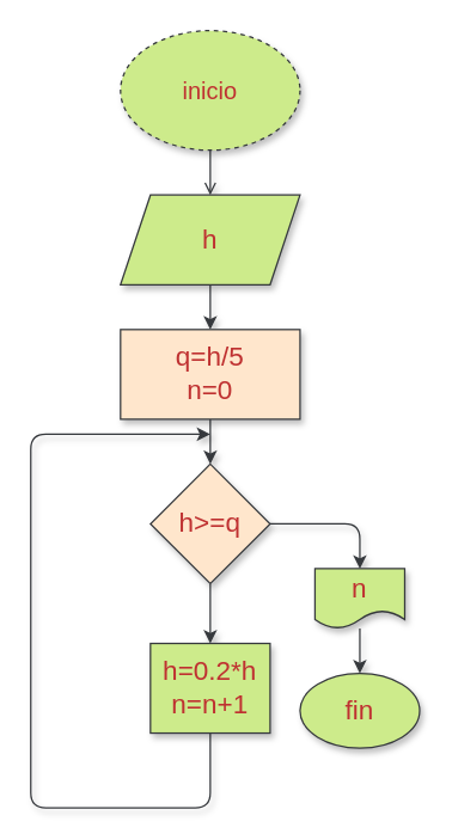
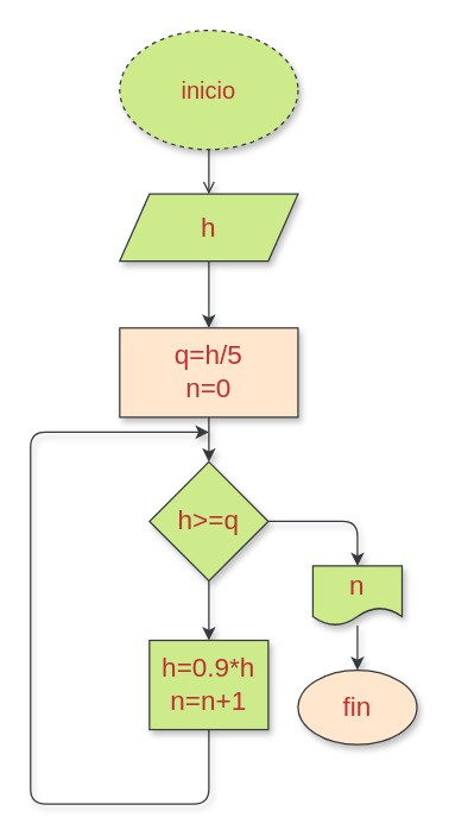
- <mxCell id="5" value="h" style="shape=parallelogram;perimeter=parallelogramPerimeter;whiteSpace=wrap;html=1;fixedSize=1;fontSize=18;fillColor=#cdeb8b;shadow=1;strokeColor=#36393d;fontColor=#bf3131;" vertex="1" parent="1"><mxGeometry x="80" y="130" width="120" height="60" as="geometry" /></mxCell>
+ <mxCell id="5" value="h" style="shape=parallelogram;perimeter=parallelogramPerimeter;whiteSpace=wrap;html=1;fixedSize=1;fontSize=18;fillColor=#cdeb8b;shadow=1;strokeColor=#36393d;fontColor=#bf3131;" vertex="1" parent="1"><mxGeometry x="80" y="130" width="120" height="45" as="geometry" /></mxCell>
- <mxCell id="10" value="h&amp;gt;=q" style="rhombus;whiteSpace=wrap;html=1;fontSize=18;fillColor=#ffe6cc;shadow=1;strokeColor=#36393d;fontColor=#bf3131;" vertex="1" parent="1"><mxGeometry x="100" y="310" width="80" height="80" as="geometry" /></mxCell>
+ <mxCell id="10" value="h&amp;gt;=q" style="rhombus;whiteSpace=wrap;html=1;fontSize=18;fillColor=#cdeb8b;shadow=1;strokeColor=#36393d;fontColor=#bf3131;" vertex="1" parent="1"><mxGeometry x="100" y="310" width="80" height="80" as="geometry" /></mxCell>
- <mxCell id="15" value="h=0.2*h&lt;br&gt;n=n+1" style="rounded=0;whiteSpace=wrap;html=1;fontSize=18;fillColor=#cdeb8b;shadow=1;strokeColor=#36393d;fontColor=#bf3131;" vertex="1" parent="1"><mxGeometry x="100" y="430" width="80" height="60" as="geometry" /></mxCell>
+ <mxCell id="15" value="h=0.9*h&lt;br&gt;n=n+1" style="rounded=0;whiteSpace=wrap;html=1;fontSize=18;fillColor=#cdeb8b;shadow=1;strokeColor=#36393d;fontColor=#bf3131;" vertex="1" parent="1"><mxGeometry x="100" y="430" width="80" height="60" as="geometry" /></mxCell>
- <mxCell id="13" value="fin" style="ellipse;whiteSpace=wrap;html=1;fontSize=18;fillColor=#cdeb8b;shadow=1;strokeColor=#36393d;fontColor=#bf3131;" vertex="1" parent="1"><mxGeometry x="200" y="450" width="80" height="50" as="geometry" /></mxCell>
+ <mxCell id="13" value="fin" style="ellipse;whiteSpace=wrap;html=1;fontSize=18;fillColor=#ffe6cc;shadow=1;strokeColor=#36393d;fontColor=#bf3131;" vertex="1" parent="1"><mxGeometry x="200" y="450" width="80" height="50" as="geometry" /></mxCell>
